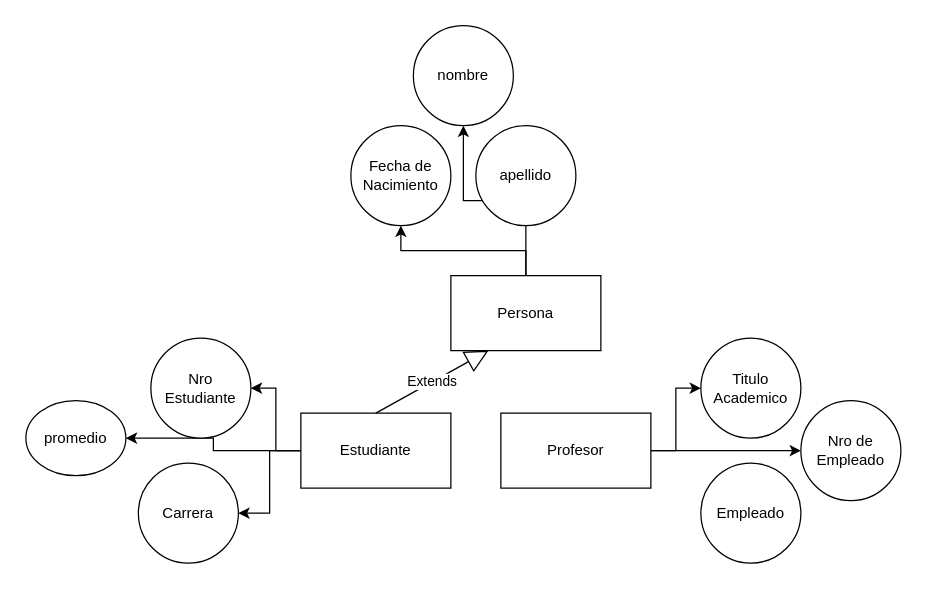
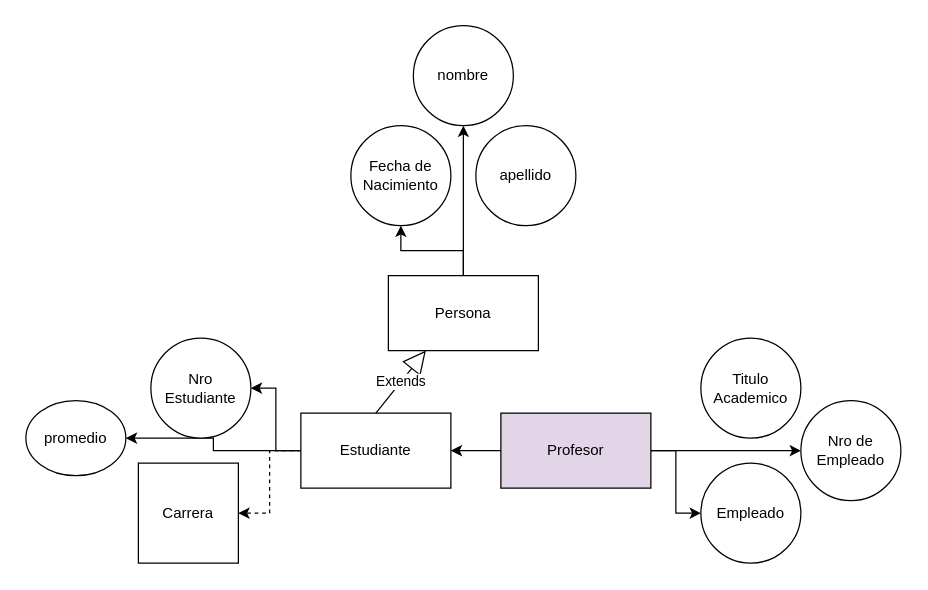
- <mxCell id="4" value="Persona" style="rounded=0;whiteSpace=wrap;html=1;" vertex="1" parent="1"><mxGeometry x="360" y="220" width="120" height="60" as="geometry" /></mxCell>
+ <mxCell id="4" value="Persona" style="rounded=0;whiteSpace=wrap;html=1;" vertex="1" parent="1"><mxGeometry x="310" y="220" width="120" height="60" as="geometry" /></mxCell>
- <mxCell id="14" value="" style="edgeStyle=orthogonalEdgeStyle;rounded=0;orthogonalLoop=1;jettySize=auto;html=1;" edge="1" parent="1" source="15" target="22"><mxGeometry relative="1" as="geometry" /></mxCell>
+ <mxCell id="14" value="" style="edgeStyle=orthogonalEdgeStyle;rounded=0;orthogonalLoop=1;jettySize=auto;html=1;" edge="1" parent="1" source="15" target="11"><mxGeometry relative="1" as="geometry" /></mxCell>
- <mxCell id="15" value="Profesor" style="rounded=0;whiteSpace=wrap;html=1;" vertex="1" parent="1"><mxGeometry x="400" y="330" width="120" height="60" as="geometry" /></mxCell>
+ <mxCell id="15" value="Profesor" style="rounded=0;whiteSpace=wrap;html=1;fillColor=#e1d5e7;" vertex="1" parent="1"><mxGeometry x="400" y="330" width="120" height="60" as="geometry" /></mxCell>
+ <mxCell id="13" value="" style="edgeStyle=orthogonalEdgeStyle;rounded=0;orthogonalLoop=1;jettySize=auto;html=1;" edge="1" parent="1" source="15" target="21"><mxGeometry relative="1" as="geometry" /></mxCell>
- <mxCell id="9" value="" style="edgeStyle=orthogonalEdgeStyle;rounded=0;orthogonalLoop=1;jettySize=auto;html=1;" edge="1" parent="1" source="11" target="18"><mxGeometry relative="1" as="geometry" /></mxCell>
+ <mxCell id="9" value="" style="edgeStyle=orthogonalEdgeStyle;rounded=0;orthogonalLoop=1;jettySize=auto;html=1;dashed=1;" edge="1" parent="1" source="11" target="18"><mxGeometry relative="1" as="geometry" /></mxCell>
- <mxCell id="18" value="Carrera" style="ellipse;whiteSpace=wrap;html=1;rounded=0;" vertex="1" parent="1"><mxGeometry x="110" y="370" width="80" height="80" as="geometry" /></mxCell>
+ <mxCell id="18" value="Carrera" style="whiteSpace=wrap;html=1;rounded=0;" vertex="1" parent="1"><mxGeometry x="110" y="370" width="80" height="80" as="geometry" /></mxCell>
